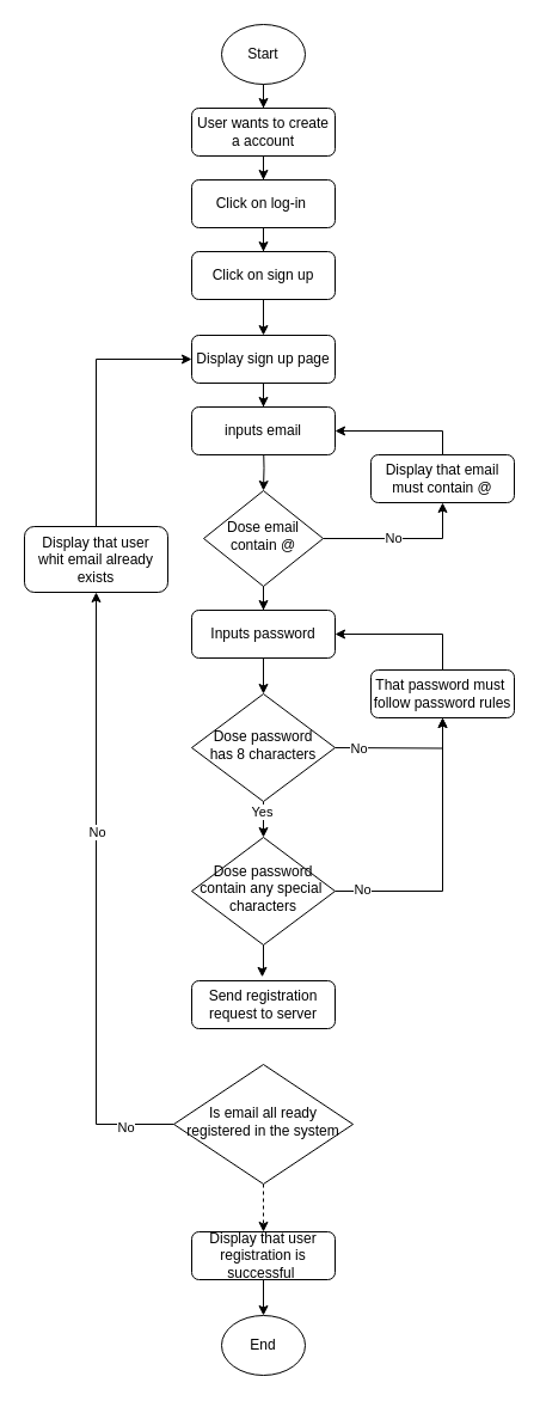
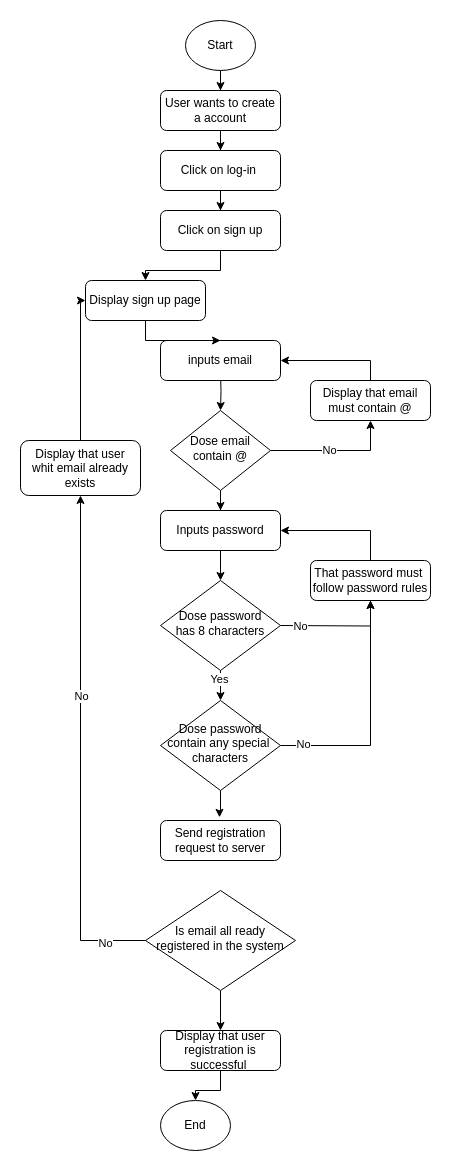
- <mxCell id="40" value="Display sign up page" style="rounded=1;whiteSpace=wrap;html=1;fontSize=12;glass=0;strokeWidth=1;shadow=0;" vertex="1" parent="1"><mxGeometry x="160" y="280" width="120" height="40" as="geometry" /></mxCell>
+ <mxCell id="40" value="Display sign up page" style="rounded=1;whiteSpace=wrap;html=1;fontSize=12;glass=0;strokeWidth=1;shadow=0;" vertex="1" parent="1"><mxGeometry x="85" y="280" width="120" height="40" as="geometry" /></mxCell>
- <mxCell id="35" style="edgeStyle=orthogonalEdgeStyle;rounded=0;orthogonalLoop=1;jettySize=auto;html=1;entryX=0.5;entryY=0;entryDx=0;entryDy=0;dashed=1;" edge="1" parent="1" source="36" target="42"><mxGeometry relative="1" as="geometry" /></mxCell>
+ <mxCell id="35" style="edgeStyle=orthogonalEdgeStyle;rounded=0;orthogonalLoop=1;jettySize=auto;html=1;entryX=0.5;entryY=0;entryDx=0;entryDy=0;" edge="1" parent="1" source="36" target="42"><mxGeometry relative="1" as="geometry" /></mxCell>
- <mxCell id="43" value="End" style="ellipse;whiteSpace=wrap;html=1;" vertex="1" parent="1"><mxGeometry x="185" y="1100" width="70" height="50" as="geometry" /></mxCell>
+ <mxCell id="43" value="End" style="ellipse;whiteSpace=wrap;html=1;" vertex="1" parent="1"><mxGeometry x="160" y="1100" width="70" height="50" as="geometry" /></mxCell>
